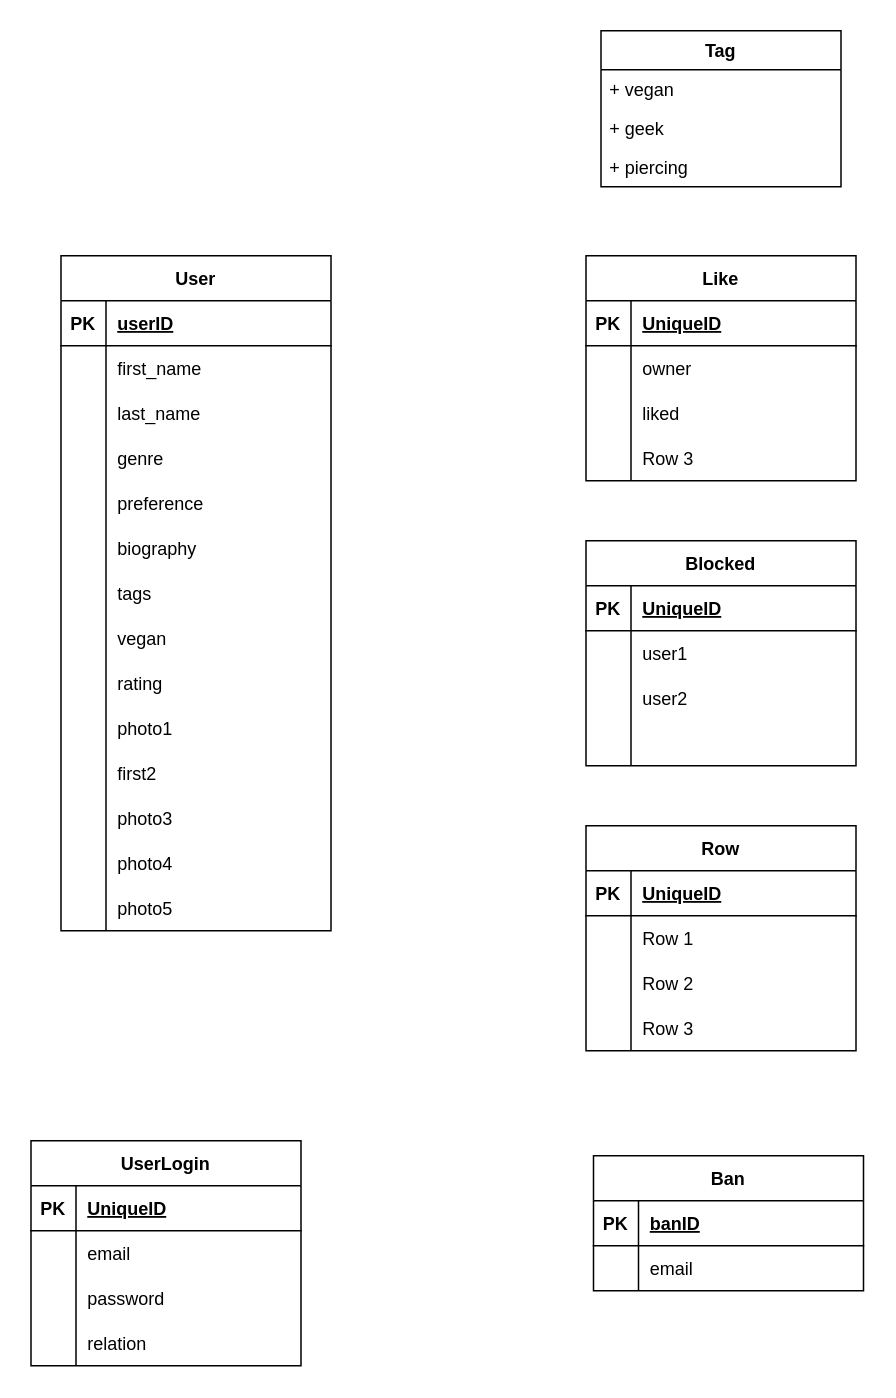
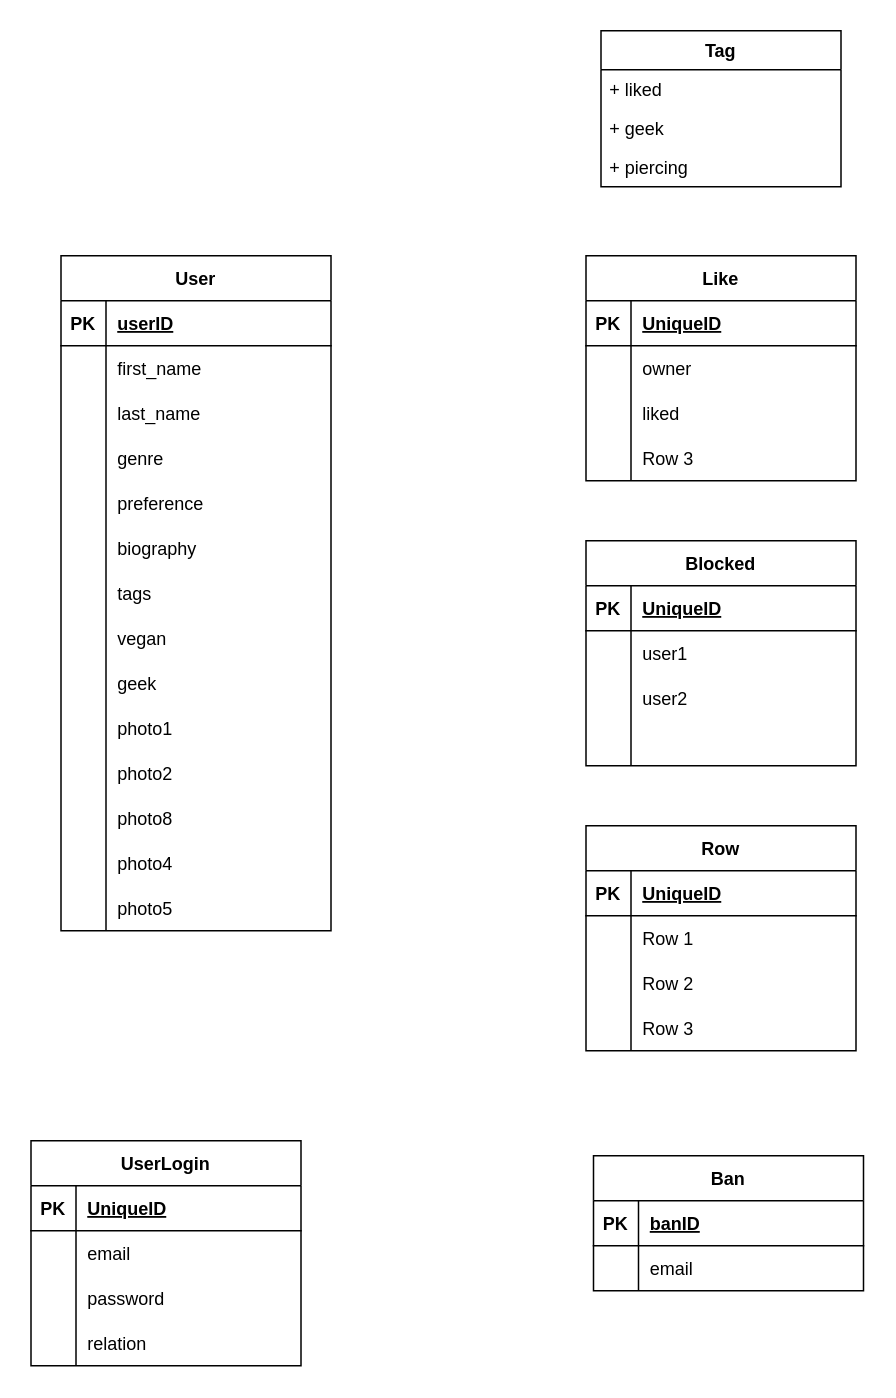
- <mxCell id="59" value="+ vegan" style="text;strokeColor=none;fillColor=none;align=left;verticalAlign=top;spacingLeft=4;spacingRight=4;overflow=hidden;rotatable=0;points=[[0,0.5],[1,0.5]];portConstraint=eastwest;" parent="58" vertex="1"><mxGeometry y="26" width="160" height="26" as="geometry" /></mxCell>
+ <mxCell id="59" value="+ liked" style="text;strokeColor=none;fillColor=none;align=left;verticalAlign=top;spacingLeft=4;spacingRight=4;overflow=hidden;rotatable=0;points=[[0,0.5],[1,0.5]];portConstraint=eastwest;" parent="58" vertex="1"><mxGeometry y="26" width="160" height="26" as="geometry" /></mxCell>
- <mxCell id="29" value="rating" style="shape=partialRectangle;connectable=0;fillColor=none;top=0;left=0;bottom=0;right=0;align=left;spacingLeft=6;overflow=hidden;" vertex="1" parent="27"><mxGeometry x="30" width="150" height="30" as="geometry"><mxRectangle width="150" height="30" as="alternateBounds" /></mxGeometry></mxCell>
+ <mxCell id="29" value="geek" style="shape=partialRectangle;connectable=0;fillColor=none;top=0;left=0;bottom=0;right=0;align=left;spacingLeft=6;overflow=hidden;" vertex="1" parent="27"><mxGeometry x="30" width="150" height="30" as="geometry"><mxRectangle width="150" height="30" as="alternateBounds" /></mxGeometry></mxCell>
- <mxCell id="35" value="first2" style="shape=partialRectangle;connectable=0;fillColor=none;top=0;left=0;bottom=0;right=0;align=left;spacingLeft=6;overflow=hidden;" vertex="1" parent="33"><mxGeometry x="30" width="150" height="30" as="geometry"><mxRectangle width="150" height="30" as="alternateBounds" /></mxGeometry></mxCell>
+ <mxCell id="35" value="photo2" style="shape=partialRectangle;connectable=0;fillColor=none;top=0;left=0;bottom=0;right=0;align=left;spacingLeft=6;overflow=hidden;" vertex="1" parent="33"><mxGeometry x="30" width="150" height="30" as="geometry"><mxRectangle width="150" height="30" as="alternateBounds" /></mxGeometry></mxCell>
- <mxCell id="38" value="photo3" style="shape=partialRectangle;connectable=0;fillColor=none;top=0;left=0;bottom=0;right=0;align=left;spacingLeft=6;overflow=hidden;" vertex="1" parent="36"><mxGeometry x="30" width="150" height="30" as="geometry"><mxRectangle width="150" height="30" as="alternateBounds" /></mxGeometry></mxCell>
+ <mxCell id="38" value="photo8" style="shape=partialRectangle;connectable=0;fillColor=none;top=0;left=0;bottom=0;right=0;align=left;spacingLeft=6;overflow=hidden;" vertex="1" parent="36"><mxGeometry x="30" width="150" height="30" as="geometry"><mxRectangle width="150" height="30" as="alternateBounds" /></mxGeometry></mxCell>
